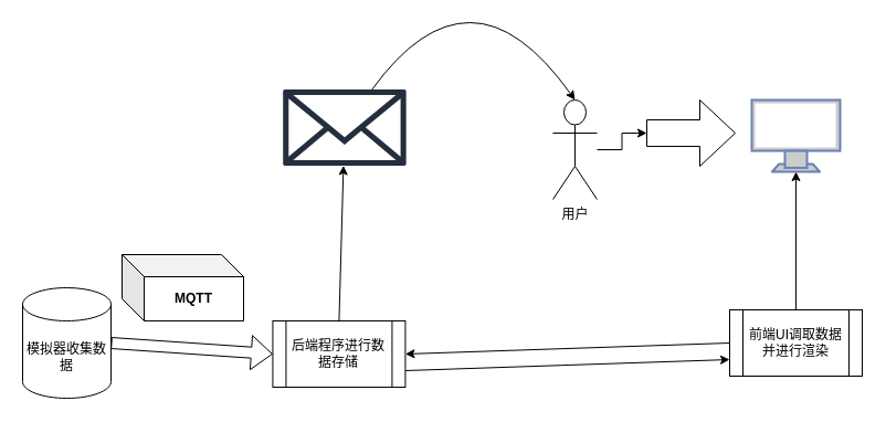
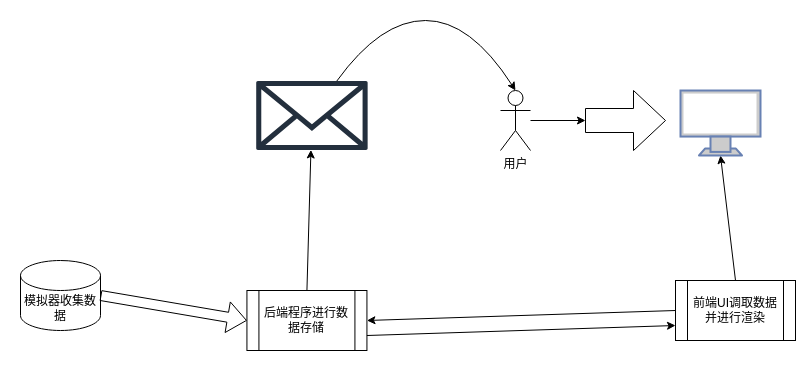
- <mxCell id="9" value="用户" style="shape=umlActor;verticalLabelPosition=bottom;verticalAlign=top;html=1;outlineConnect=0;" parent="1" vertex="1"><mxGeometry x="500" y="90" width="40" height="90" as="geometry" /></mxCell>
+ <mxCell id="9" value="用户" style="shape=umlActor;verticalLabelPosition=bottom;verticalAlign=top;html=1;outlineConnect=0;" parent="1" vertex="1"><mxGeometry x="500" y="90" width="30" height="60" as="geometry" /></mxCell>
- <mxCell id="16" value="&lt;b&gt;MQTT&lt;/b&gt;" style="shape=cube;whiteSpace=wrap;html=1;boundedLbl=1;backgroundOutline=1;darkOpacity=0.05;darkOpacity2=0.1;" vertex="1" parent="1"><mxGeometry x="110" y="230" width="110" height="60" as="geometry" /></mxCell>
- <mxCell id="2" value="模拟器收集数据" style="shape=cylinder3;whiteSpace=wrap;html=1;boundedLbl=1;backgroundOutline=1;size=15;" parent="1" vertex="1"><mxGeometry x="20" y="260" width="80" height="100" as="geometry" /></mxCell>
+ <mxCell id="2" value="模拟器收集数据" style="shape=cylinder3;whiteSpace=wrap;html=1;boundedLbl=1;backgroundOutline=1;size=15;" parent="1" vertex="1"><mxGeometry x="20" y="260" width="80" height="70" as="geometry" /></mxCell>
- <mxCell id="5" value="前端UI调取数据并进行渲染" style="shape=process;whiteSpace=wrap;html=1;backgroundOutline=1;" parent="1" vertex="1"><mxGeometry x="660" y="280" width="120" height="60" as="geometry" /></mxCell>
+ <mxCell id="5" value="前端UI调取数据并进行渲染" style="shape=process;whiteSpace=wrap;html=1;backgroundOutline=1;" parent="1" vertex="1"><mxGeometry x="675" y="280" width="120" height="60" as="geometry" /></mxCell>
